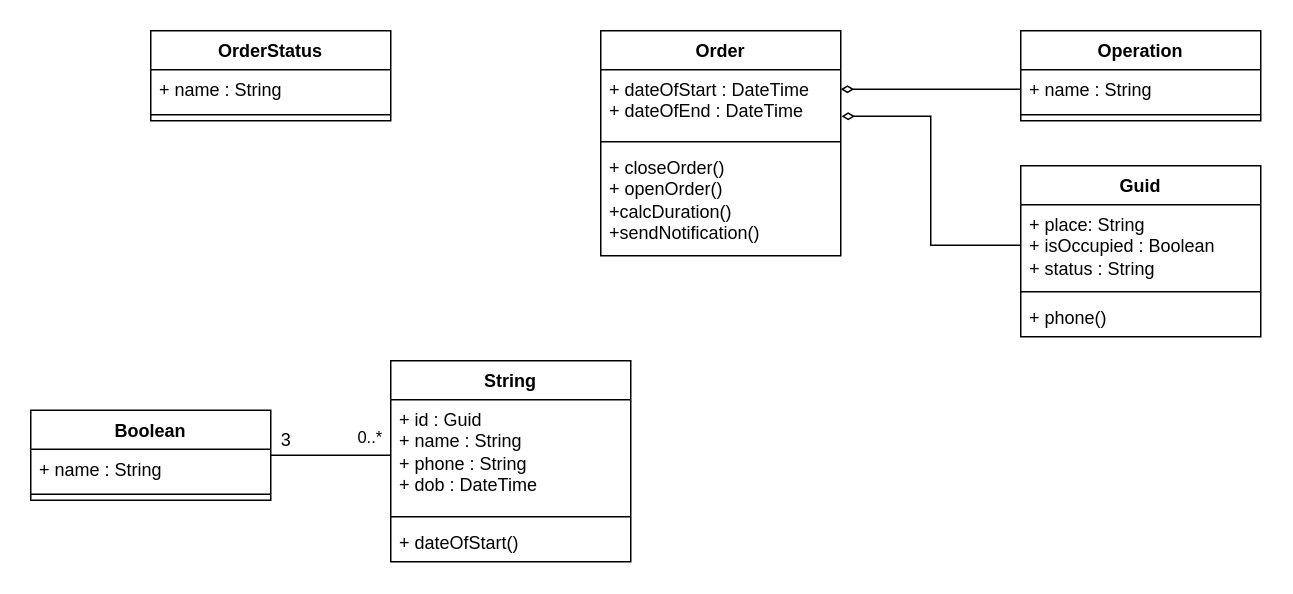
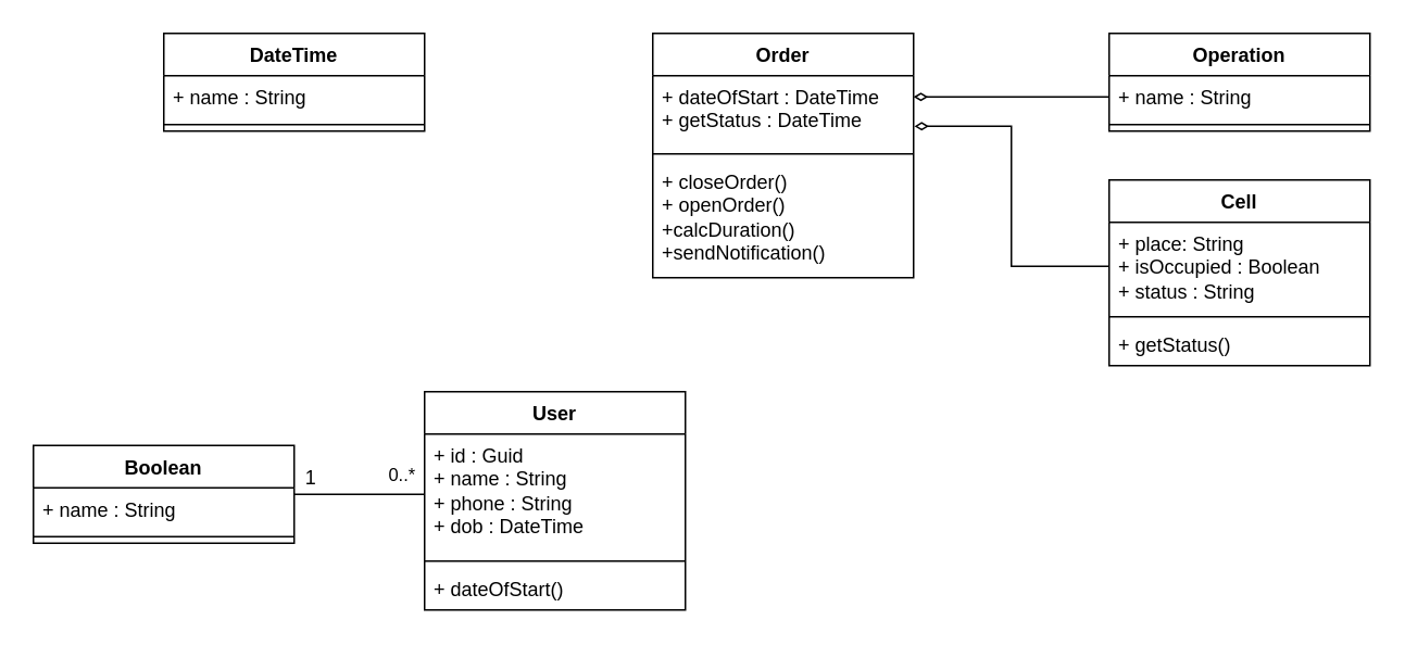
- <mxCell id="23" value="OrderStatus" style="swimlane;fontStyle=1;align=center;verticalAlign=top;childLayout=stackLayout;horizontal=1;startSize=26;horizontalStack=0;resizeParent=1;resizeParentMax=0;resizeLast=0;collapsible=1;marginBottom=0;whiteSpace=wrap;html=1;" vertex="1" parent="1"><mxGeometry x="100" y="20" width="160" height="60" as="geometry" /></mxCell>
+ <mxCell id="23" value="DateTime" style="swimlane;fontStyle=1;align=center;verticalAlign=top;childLayout=stackLayout;horizontal=1;startSize=26;horizontalStack=0;resizeParent=1;resizeParentMax=0;resizeLast=0;collapsible=1;marginBottom=0;whiteSpace=wrap;html=1;" vertex="1" parent="1"><mxGeometry x="100" y="20" width="160" height="60" as="geometry" /></mxCell>
- <mxCell id="3" value="+ dateOfStart : DateTime&lt;div&gt;+ dateOfEnd : DateTime&lt;/div&gt;" style="text;strokeColor=none;fillColor=none;align=left;verticalAlign=top;spacingLeft=4;spacingRight=4;overflow=hidden;rotatable=0;points=[[0,0.5],[1,0.5]];portConstraint=eastwest;whiteSpace=wrap;html=1;" vertex="1" parent="2"><mxGeometry y="26" width="160" height="44" as="geometry" /></mxCell>
+ <mxCell id="3" value="+ dateOfStart : DateTime&lt;div&gt;+ getStatus : DateTime&lt;/div&gt;" style="text;strokeColor=none;fillColor=none;align=left;verticalAlign=top;spacingLeft=4;spacingRight=4;overflow=hidden;rotatable=0;points=[[0,0.5],[1,0.5]];portConstraint=eastwest;whiteSpace=wrap;html=1;" vertex="1" parent="2"><mxGeometry y="26" width="160" height="44" as="geometry" /></mxCell>
- <mxCell id="10" value="Guid" style="swimlane;fontStyle=1;align=center;verticalAlign=top;childLayout=stackLayout;horizontal=1;startSize=26;horizontalStack=0;resizeParent=1;resizeParentMax=0;resizeLast=0;collapsible=1;marginBottom=0;whiteSpace=wrap;html=1;" vertex="1" parent="1"><mxGeometry x="680" y="110" width="160" height="114" as="geometry" /></mxCell>
+ <mxCell id="10" value="Cell" style="swimlane;fontStyle=1;align=center;verticalAlign=top;childLayout=stackLayout;horizontal=1;startSize=26;horizontalStack=0;resizeParent=1;resizeParentMax=0;resizeLast=0;collapsible=1;marginBottom=0;whiteSpace=wrap;html=1;" vertex="1" parent="1"><mxGeometry x="680" y="110" width="160" height="114" as="geometry" /></mxCell>
- <mxCell id="13" value="+ phone()" style="text;strokeColor=none;fillColor=none;align=left;verticalAlign=top;spacingLeft=4;spacingRight=4;overflow=hidden;rotatable=0;points=[[0,0.5],[1,0.5]];portConstraint=eastwest;whiteSpace=wrap;html=1;" vertex="1" parent="10"><mxGeometry y="88" width="160" height="26" as="geometry" /></mxCell>
+ <mxCell id="13" value="+ getStatus()" style="text;strokeColor=none;fillColor=none;align=left;verticalAlign=top;spacingLeft=4;spacingRight=4;overflow=hidden;rotatable=0;points=[[0,0.5],[1,0.5]];portConstraint=eastwest;whiteSpace=wrap;html=1;" vertex="1" parent="10"><mxGeometry y="88" width="160" height="26" as="geometry" /></mxCell>
- <mxCell id="6" value="String" style="swimlane;fontStyle=1;align=center;verticalAlign=top;childLayout=stackLayout;horizontal=1;startSize=26;horizontalStack=0;resizeParent=1;resizeParentMax=0;resizeLast=0;collapsible=1;marginBottom=0;whiteSpace=wrap;html=1;" vertex="1" parent="1"><mxGeometry x="260" y="240" width="160" height="134" as="geometry" /></mxCell>
+ <mxCell id="6" value="User" style="swimlane;fontStyle=1;align=center;verticalAlign=top;childLayout=stackLayout;horizontal=1;startSize=26;horizontalStack=0;resizeParent=1;resizeParentMax=0;resizeLast=0;collapsible=1;marginBottom=0;whiteSpace=wrap;html=1;" vertex="1" parent="1"><mxGeometry x="260" y="240" width="160" height="134" as="geometry" /></mxCell>
- <mxCell id="22" value="3" style="text;html=1;align=center;verticalAlign=middle;resizable=0;points=[];autosize=1;strokeColor=none;fillColor=none;" vertex="1" parent="1"><mxGeometry x="175" y="278" width="30" height="30" as="geometry" /></mxCell>
+ <mxCell id="22" value="1" style="text;html=1;align=center;verticalAlign=middle;resizable=0;points=[];autosize=1;strokeColor=none;fillColor=none;" vertex="1" parent="1"><mxGeometry x="175" y="278" width="30" height="30" as="geometry" /></mxCell>
